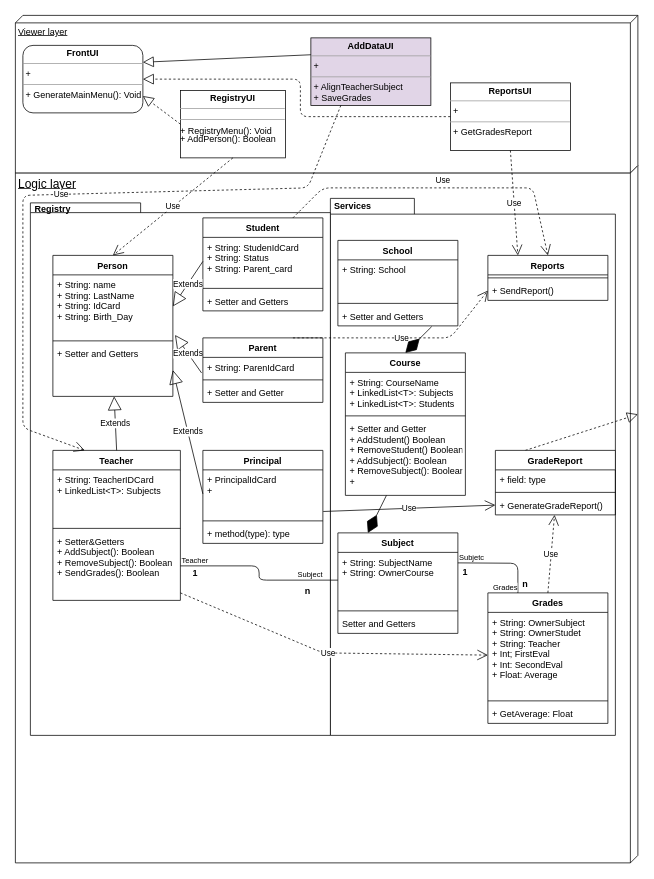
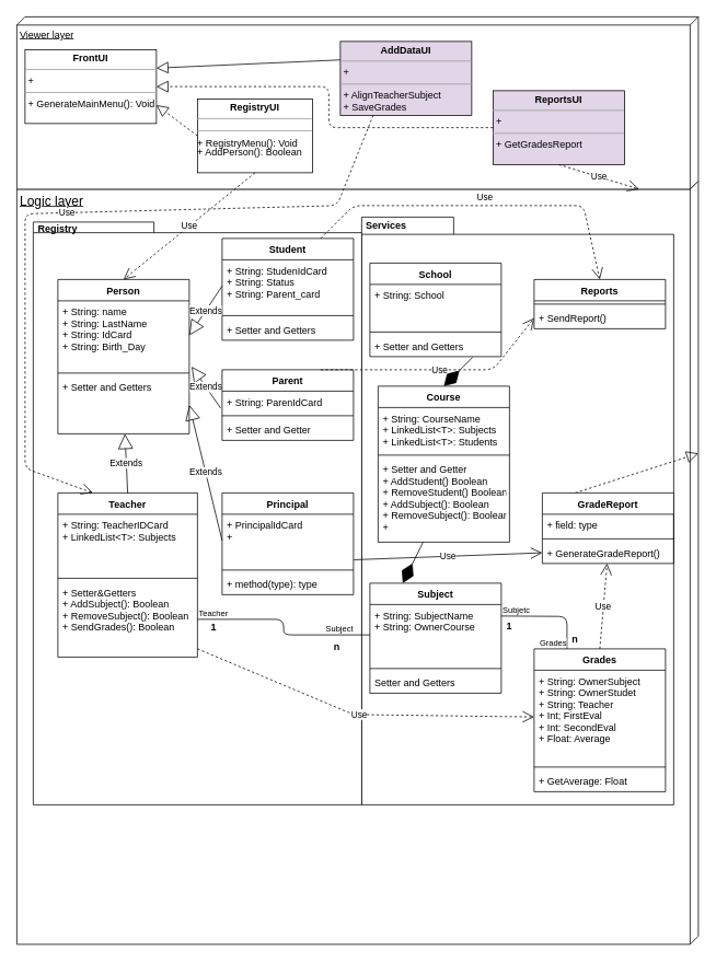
- <mxCell id="61" value="&lt;p style=&quot;margin: 0px ; margin-top: 4px ; text-align: center&quot;&gt;&lt;b&gt;FrontUI&lt;/b&gt;&lt;/p&gt;&lt;hr size=&quot;1&quot;&gt;&lt;p style=&quot;margin: 0px ; margin-left: 4px&quot;&gt;+&amp;nbsp;&lt;/p&gt;&lt;hr size=&quot;1&quot;&gt;&lt;p style=&quot;margin: 0px ; margin-left: 4px&quot;&gt;+ GenerateMainMenu(): Void&lt;/p&gt;" style="verticalAlign=top;align=left;overflow=fill;fontSize=12;fontFamily=Helvetica;html=1;rounded=1;" vertex="1" parent="1"><mxGeometry x="30" y="60" width="160" height="90" as="geometry" /></mxCell>
+ <mxCell id="61" value="&lt;p style=&quot;margin: 0px ; margin-top: 4px ; text-align: center&quot;&gt;&lt;b&gt;FrontUI&lt;/b&gt;&lt;/p&gt;&lt;hr size=&quot;1&quot;&gt;&lt;p style=&quot;margin: 0px ; margin-left: 4px&quot;&gt;+&amp;nbsp;&lt;/p&gt;&lt;hr size=&quot;1&quot;&gt;&lt;p style=&quot;margin: 0px ; margin-left: 4px&quot;&gt;+ GenerateMainMenu(): Void&lt;/p&gt;" style="verticalAlign=top;align=left;overflow=fill;fontSize=12;fontFamily=Helvetica;html=1;" vertex="1" parent="1"><mxGeometry x="30" y="60" width="160" height="90" as="geometry" /></mxCell>
- <mxCell id="65" value="&lt;p style=&quot;margin: 0px ; margin-top: 4px ; text-align: center&quot;&gt;&lt;b&gt;ReportsUI&lt;/b&gt;&lt;/p&gt;&lt;hr size=&quot;1&quot;&gt;&lt;p style=&quot;margin: 0px ; margin-left: 4px&quot;&gt;+&amp;nbsp;&lt;/p&gt;&lt;hr size=&quot;1&quot;&gt;&lt;p style=&quot;margin: 0px ; margin-left: 4px&quot;&gt;+ GetGradesReport&lt;/p&gt;" style="verticalAlign=top;align=left;overflow=fill;fontSize=12;fontFamily=Helvetica;html=1;" vertex="1" parent="1"><mxGeometry x="600" y="110" width="160" height="90" as="geometry" /></mxCell>
+ <mxCell id="65" value="&lt;p style=&quot;margin: 0px ; margin-top: 4px ; text-align: center&quot;&gt;&lt;b&gt;ReportsUI&lt;/b&gt;&lt;/p&gt;&lt;hr size=&quot;1&quot;&gt;&lt;p style=&quot;margin: 0px ; margin-left: 4px&quot;&gt;+&amp;nbsp;&lt;/p&gt;&lt;hr size=&quot;1&quot;&gt;&lt;p style=&quot;margin: 0px ; margin-left: 4px&quot;&gt;+ GetGradesReport&lt;/p&gt;" style="verticalAlign=top;align=left;overflow=fill;fontSize=12;fontFamily=Helvetica;html=1;fillColor=#e1d5e7;" vertex="1" parent="1"><mxGeometry x="600" y="110" width="160" height="90" as="geometry" /></mxCell>
- <mxCell id="70" value="Use" style="endArrow=open;endSize=12;dashed=1;html=1;entryX=0.25;entryY=0;entryDx=0;entryDy=0;exitX=0.5;exitY=1;exitDx=0;exitDy=0;" edge="1" parent="1" source="65" target="18"><mxGeometry width="160" relative="1" as="geometry"><mxPoint x="300" y="330" as="sourcePoint" /><mxPoint x="460" y="330" as="targetPoint" /></mxGeometry></mxCell>
+ <mxCell id="70" value="Use" style="endArrow=open;endSize=12;dashed=1;html=1;exitX=0.5;exitY=1;exitDx=0;exitDy=0;" edge="1" parent="1" source="65" target="5"><mxGeometry width="160" relative="1" as="geometry"><mxPoint x="300" y="330" as="sourcePoint" /><mxPoint x="460" y="330" as="targetPoint" /></mxGeometry></mxCell>
